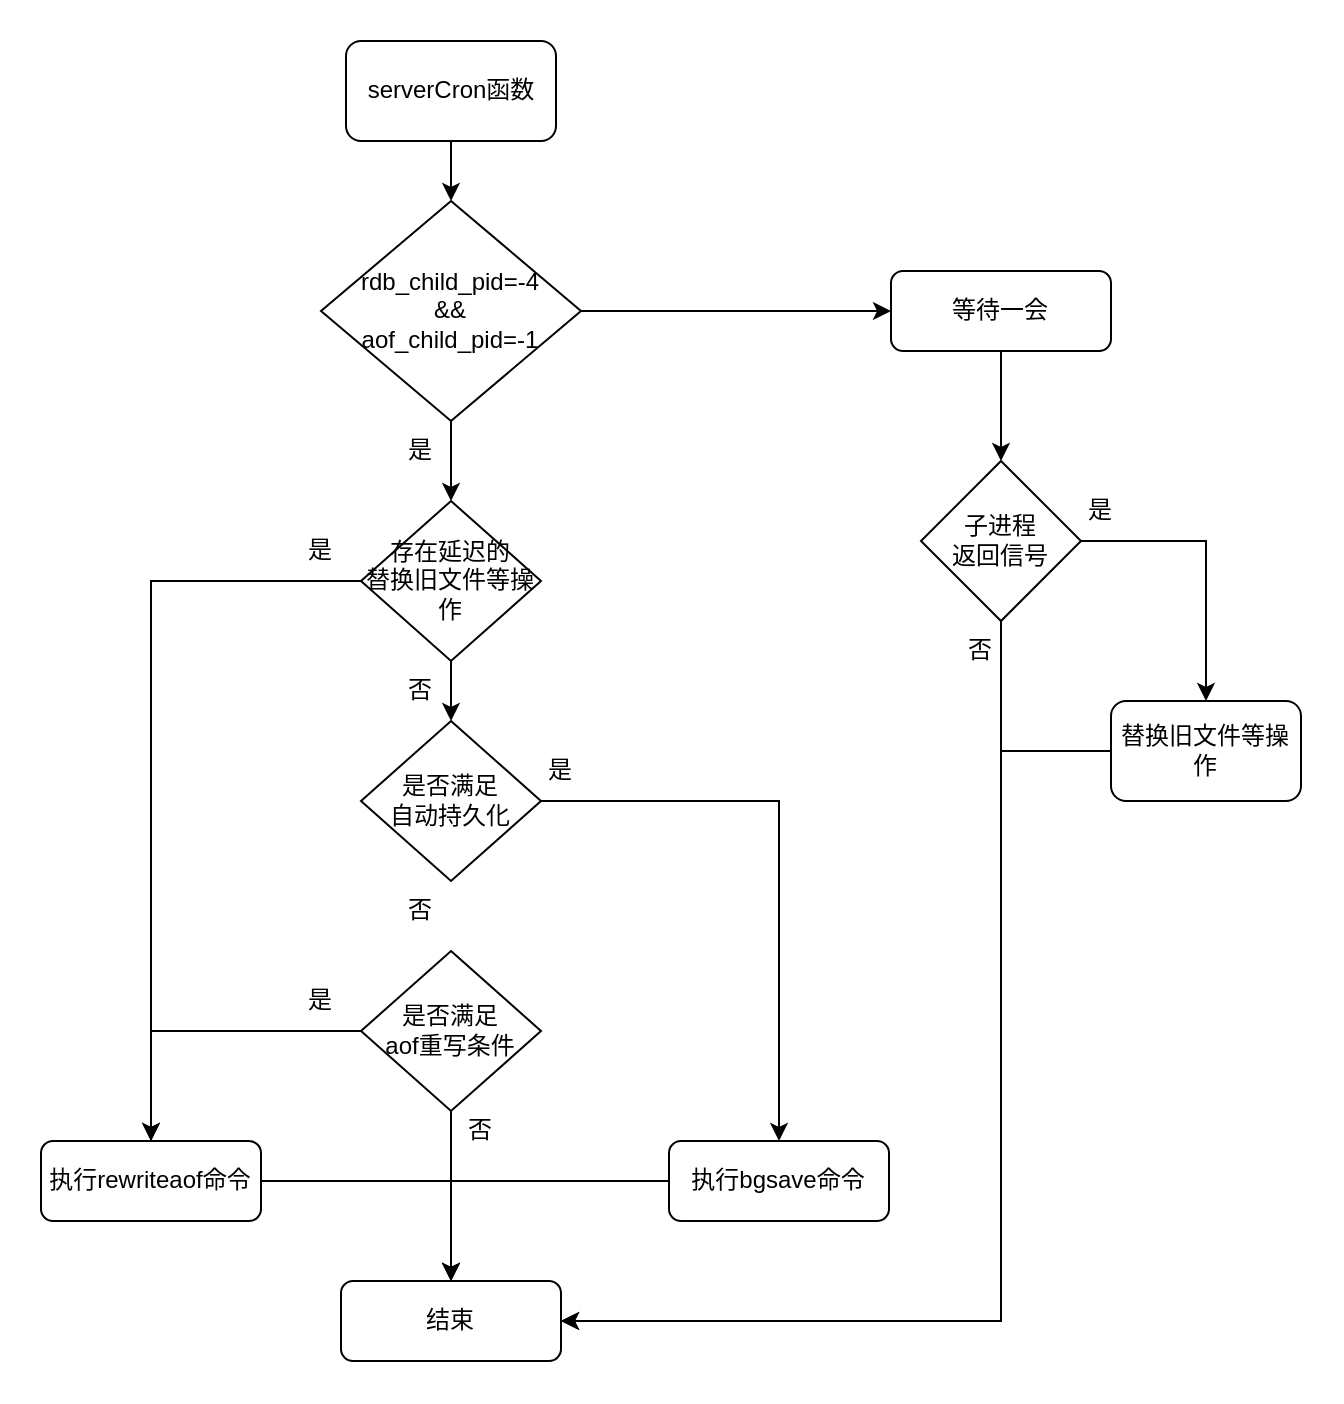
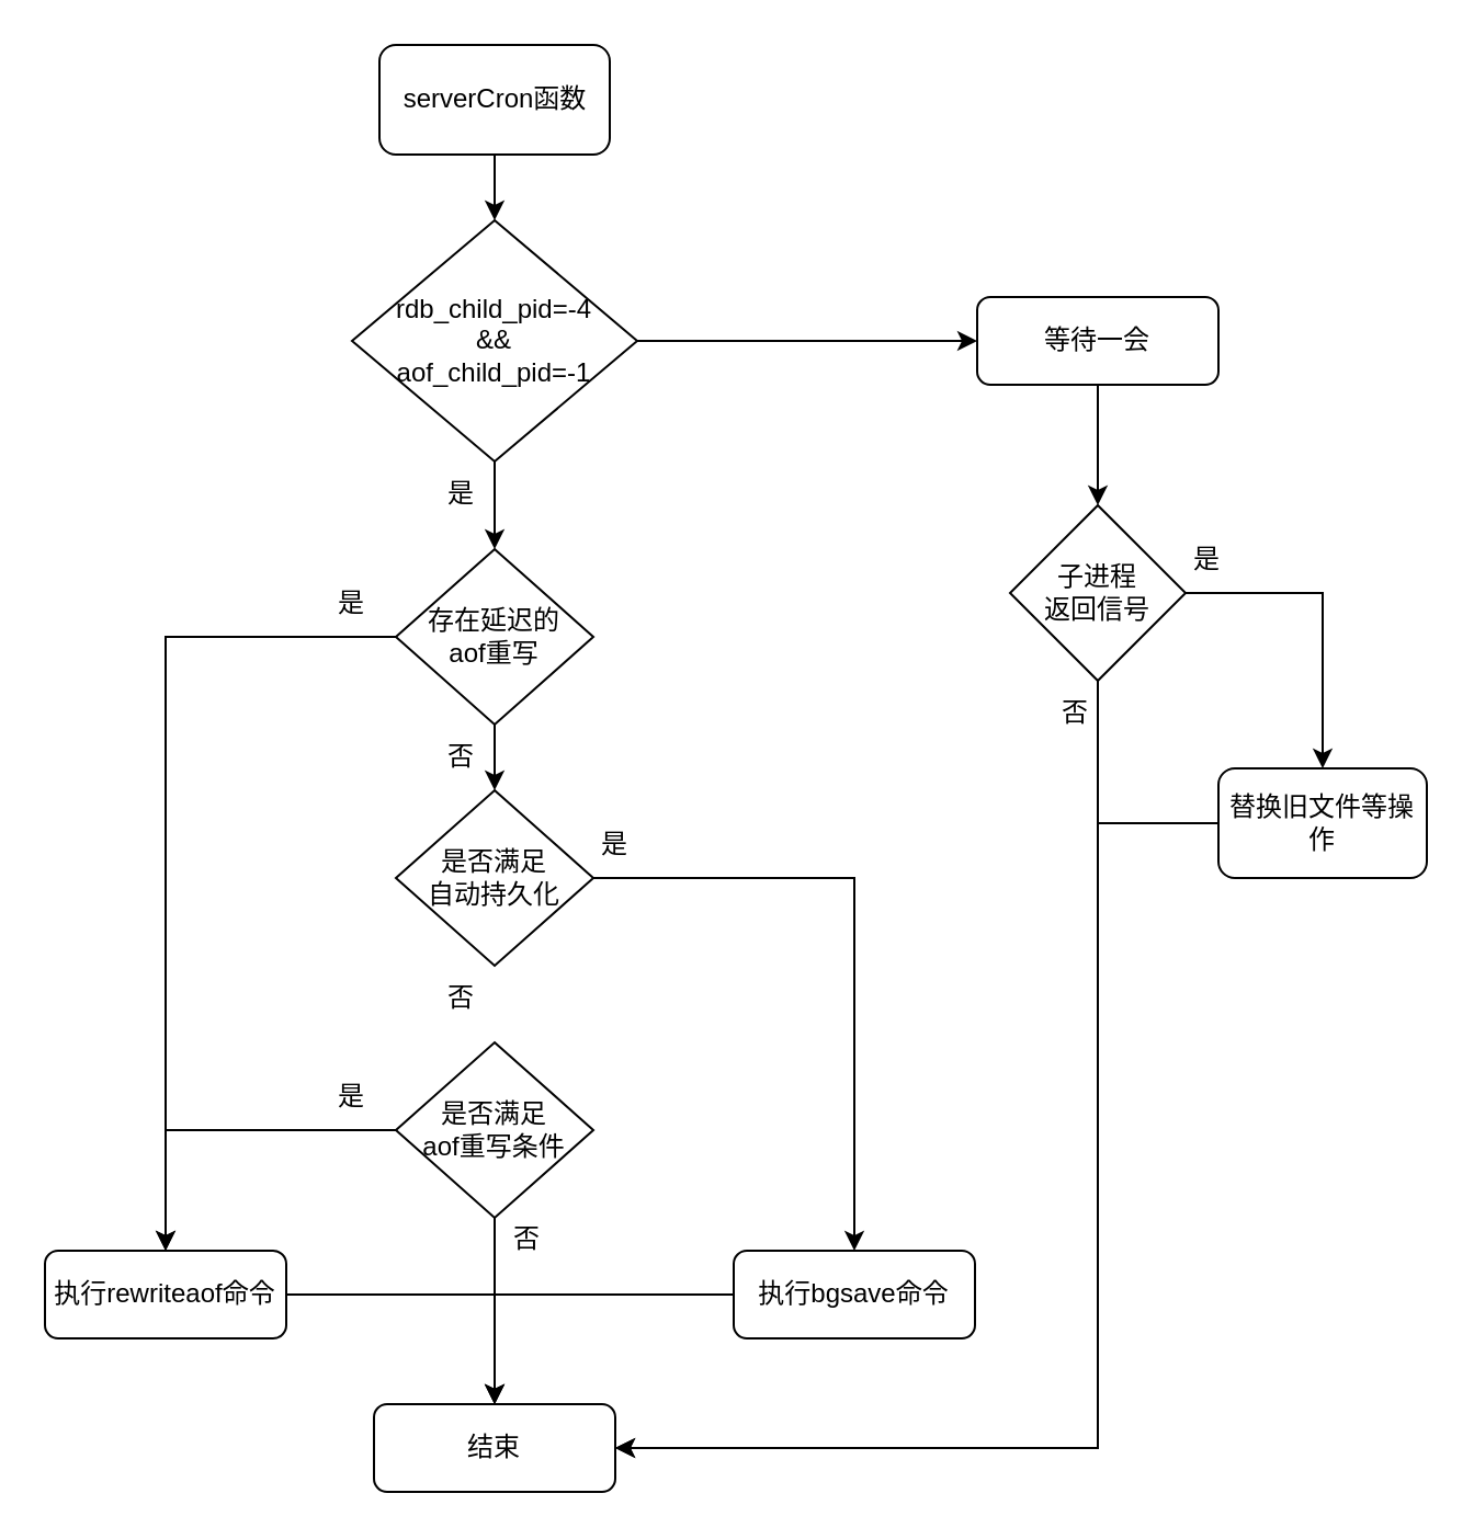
- <mxCell id="9" value="存在延迟的&lt;div&gt;替换旧文件等操作&lt;/div&gt;" style="rhombus;whiteSpace=wrap;html=1;" vertex="1" parent="1"><mxGeometry x="180" y="250" width="90" height="80" as="geometry" /></mxCell>
+ <mxCell id="9" value="存在延迟的&lt;div&gt;aof重写&lt;/div&gt;" style="rhombus;whiteSpace=wrap;html=1;" vertex="1" parent="1"><mxGeometry x="180" y="250" width="90" height="80" as="geometry" /></mxCell>
